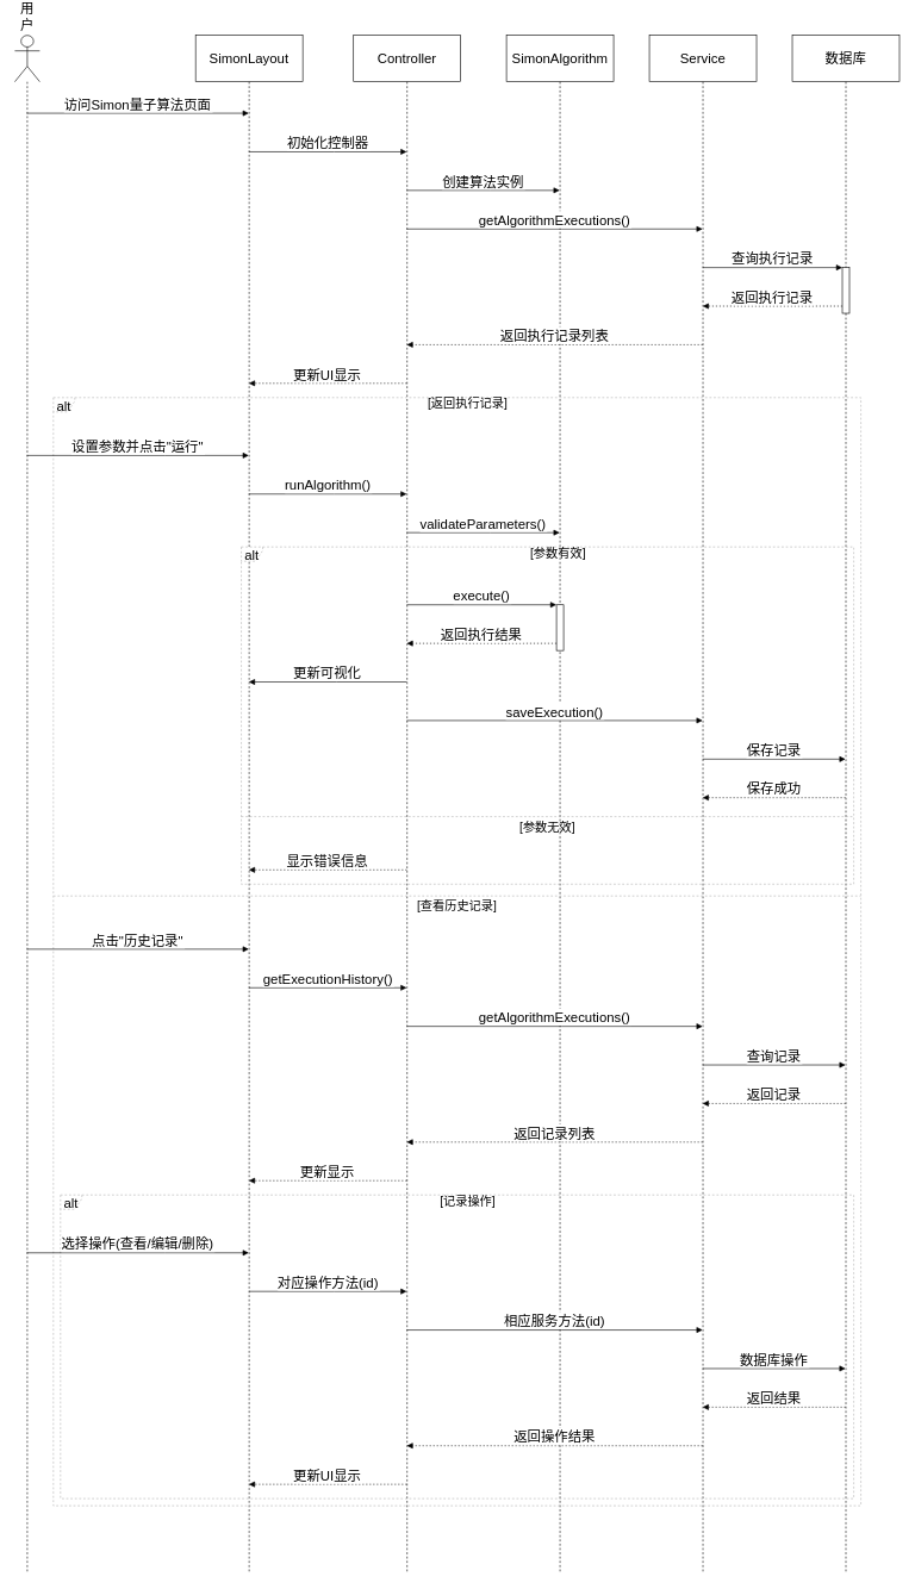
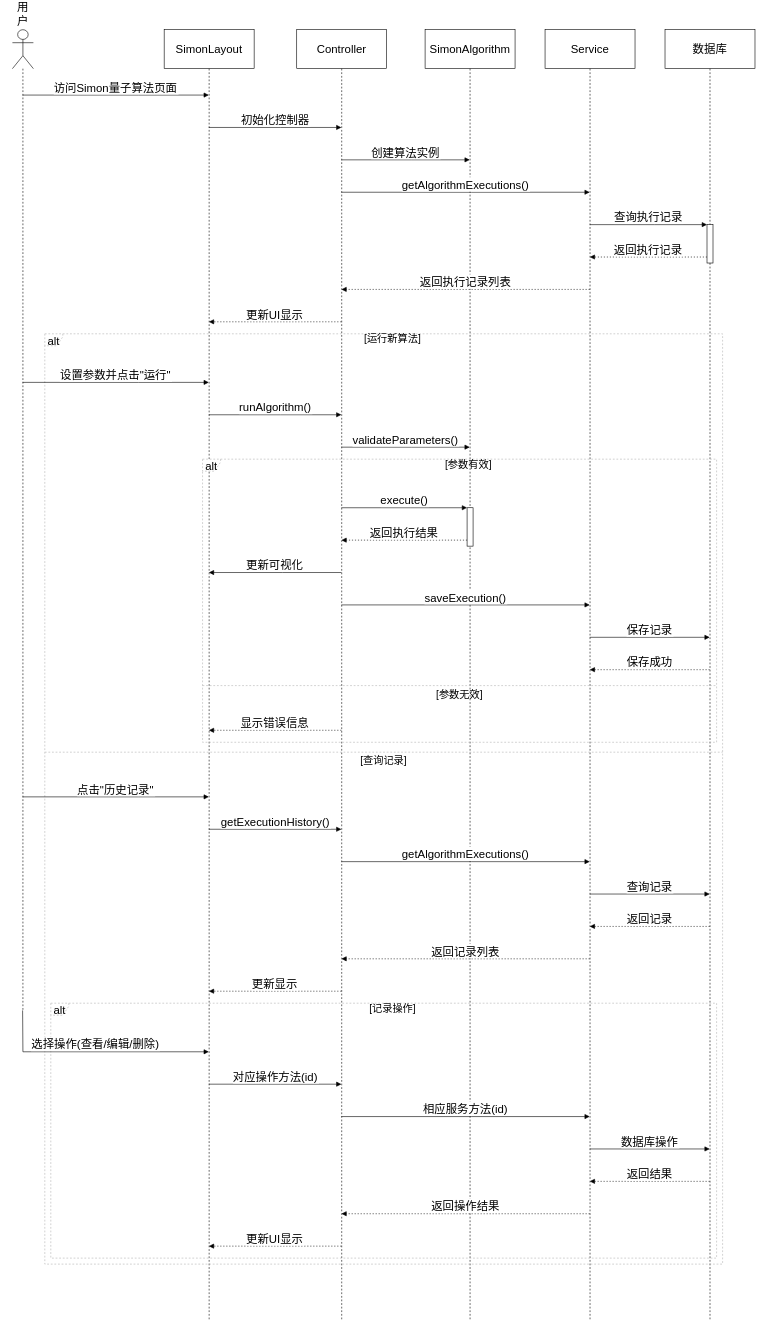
- <mxCell id="16" value="[返回执行记录]" style="text;strokeColor=none;fillColor=none;align=center;verticalAlign=middle;whiteSpace=wrap;fontSize=17;" vertex="1" parent="15"><mxGeometry x="30" width="1100" height="20" as="geometry" /></mxCell>
+ <mxCell id="16" value="[运行新算法]" style="text;strokeColor=none;fillColor=none;align=center;verticalAlign=middle;whiteSpace=wrap;fontSize=17;" vertex="1" parent="15"><mxGeometry x="30" width="1100" height="20" as="geometry" /></mxCell>
- <mxCell id="2" value="用户" style="shape=umlLifeline;perimeter=lifelinePerimeter;whiteSpace=wrap;container=1;dropTarget=0;collapsible=0;recursiveResize=0;outlineConnect=0;portConstraint=eastwest;newEdgeStyle={&quot;edgeStyle&quot;:&quot;elbowEdgeStyle&quot;,&quot;elbow&quot;:&quot;vertical&quot;,&quot;curved&quot;:0,&quot;rounded&quot;:0};participant=umlActor;verticalAlign=bottom;labelPosition=center;verticalLabelPosition=top;align=center;size=65;fontSize=19;" vertex="1" parent="1"><mxGeometry x="20" y="20" width="35" height="2153" as="geometry" /></mxCell>
+ <mxCell id="2" value="用户" style="shape=umlLifeline;perimeter=lifelinePerimeter;whiteSpace=wrap;container=1;dropTarget=0;collapsible=0;recursiveResize=0;outlineConnect=0;portConstraint=eastwest;newEdgeStyle={&quot;edgeStyle&quot;:&quot;elbowEdgeStyle&quot;,&quot;elbow&quot;:&quot;vertical&quot;,&quot;curved&quot;:0,&quot;rounded&quot;:0};participant=umlActor;verticalAlign=bottom;labelPosition=center;verticalLabelPosition=top;align=center;size=65;fontSize=19;" vertex="1" parent="1"><mxGeometry x="20" y="20" width="35" height="1635" as="geometry" /></mxCell>
- <mxCell id="17" value="[查看历史记录]" style="shape=line;dashed=1;whiteSpace=wrap;verticalAlign=top;labelPosition=center;verticalLabelPosition=middle;align=center;strokeColor=#B3B3B3;fontSize=17;" vertex="1" parent="15"><mxGeometry y="696" width="1130" height="3" as="geometry" /></mxCell>
+ <mxCell id="17" value="[查询记录]" style="shape=line;dashed=1;whiteSpace=wrap;verticalAlign=top;labelPosition=center;verticalLabelPosition=middle;align=center;strokeColor=#B3B3B3;fontSize=17;" vertex="1" parent="15"><mxGeometry y="696" width="1130" height="3" as="geometry" /></mxCell>
